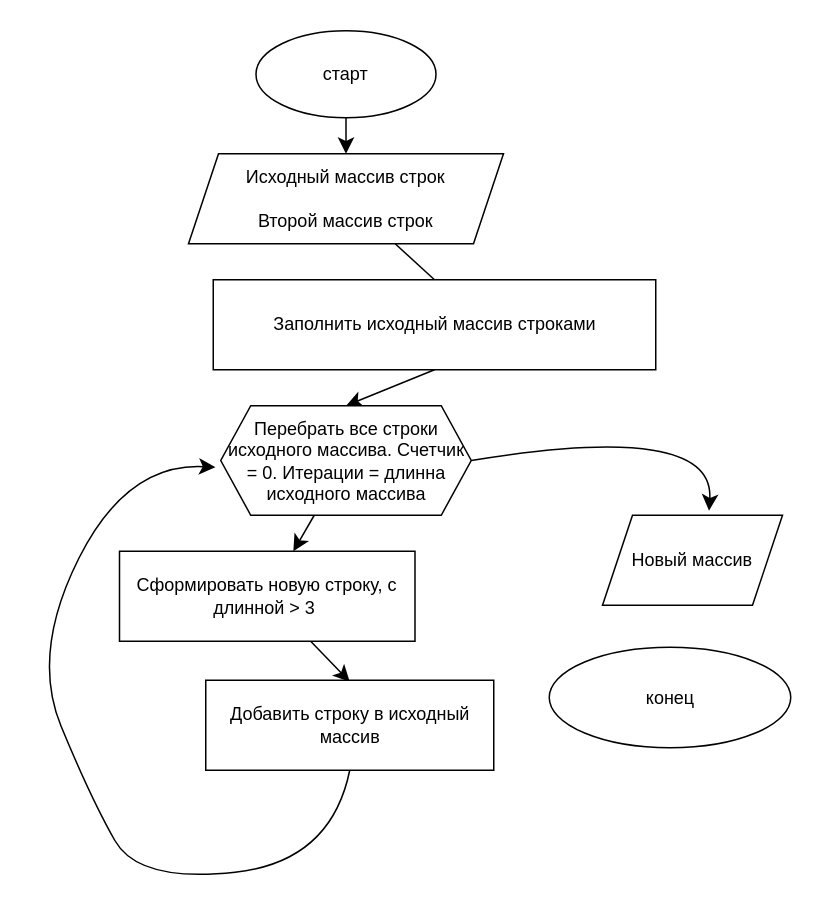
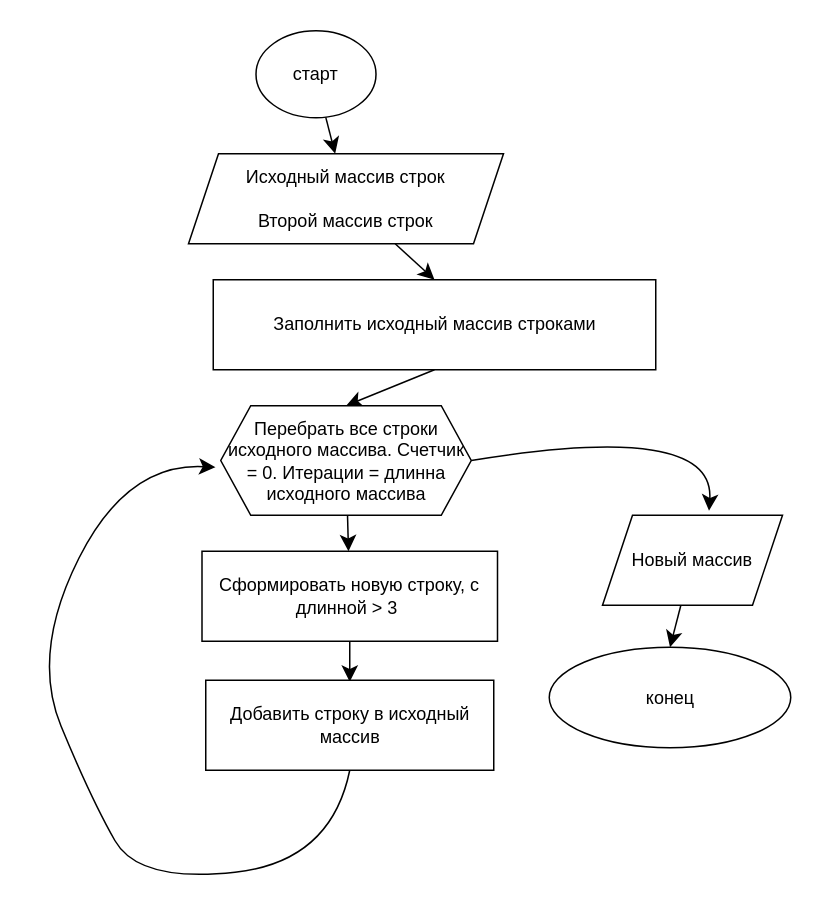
- <mxCell id="3" value="старт" style="ellipse;whiteSpace=wrap;html=1;" vertex="1" parent="1"><mxGeometry x="170" y="20" width="120" height="58" as="geometry" /></mxCell>
+ <mxCell id="3" value="старт" style="ellipse;whiteSpace=wrap;html=1;" vertex="1" parent="1"><mxGeometry x="170" y="20" width="80" height="58" as="geometry" /></mxCell>
- <mxCell id="4" style="edgeStyle=none;curved=1;rounded=0;orthogonalLoop=1;jettySize=auto;html=1;entryX=0.5;entryY=0;entryDx=0;entryDy=0;fontSize=12;startSize=8;endSize=8;endArrow=none;" edge="1" parent="1" source="5" target="7"><mxGeometry relative="1" as="geometry" /></mxCell>
+ <mxCell id="4" style="edgeStyle=none;curved=1;rounded=0;orthogonalLoop=1;jettySize=auto;html=1;entryX=0.5;entryY=0;entryDx=0;entryDy=0;fontSize=12;startSize=8;endSize=8;" edge="1" parent="1" source="5" target="7"><mxGeometry relative="1" as="geometry" /></mxCell>
- <mxCell id="11" value="Сформировать новую строку, с длинной &amp;gt; 3&amp;nbsp;" style="rounded=0;whiteSpace=wrap;html=1;" vertex="1" parent="1"><mxGeometry x="79" y="367" width="197" height="60" as="geometry" /></mxCell>
+ <mxCell id="11" value="Сформировать новую строку, с длинной &amp;gt; 3&amp;nbsp;" style="rounded=0;whiteSpace=wrap;html=1;" vertex="1" parent="1"><mxGeometry x="134" y="367" width="197" height="60" as="geometry" /></mxCell>
+ <mxCell id="15" style="edgeStyle=none;curved=1;rounded=0;orthogonalLoop=1;jettySize=auto;html=1;entryX=0.5;entryY=0;entryDx=0;entryDy=0;fontSize=12;startSize=8;endSize=8;" edge="1" parent="1" source="16" target="17"><mxGeometry relative="1" as="geometry" /></mxCell>
